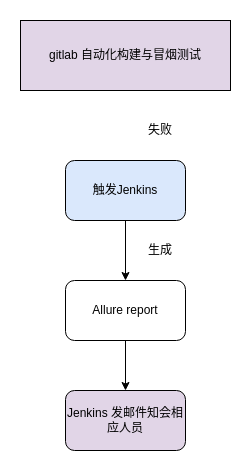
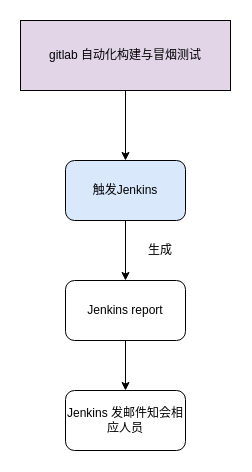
+ <mxCell id="4" value="" style="endArrow=classic;html=1;entryX=0.5;entryY=0;entryDx=0;entryDy=0;exitX=0.5;exitY=1;exitDx=0;exitDy=0;" edge="1" parent="1" source="2" target="3"><mxGeometry width="50" height="50" relative="1" as="geometry"><mxPoint x="20" y="180" as="sourcePoint" /><mxPoint x="70" y="130" as="targetPoint" /></mxGeometry></mxCell>
- <mxCell id="5" value="失败" style="text;html=1;strokeColor=none;fillColor=none;align=center;verticalAlign=middle;whiteSpace=wrap;rounded=0;" vertex="1" parent="1"><mxGeometry x="140" y="120" width="40" height="20" as="geometry" /></mxCell>
- <mxCell id="6" value="Allure report" style="rounded=1;whiteSpace=wrap;html=1;" vertex="1" parent="1"><mxGeometry x="65" y="280" width="120" height="60" as="geometry" /></mxCell>
+ <mxCell id="6" value="Jenkins report" style="rounded=1;whiteSpace=wrap;html=1;" vertex="1" parent="1"><mxGeometry x="65" y="280" width="120" height="60" as="geometry" /></mxCell>
- <mxCell id="9" value="Jenkins&amp;nbsp;发邮件知会相应人员" style="rounded=1;whiteSpace=wrap;html=1;fillColor=#e1d5e7;" vertex="1" parent="1"><mxGeometry x="65" y="390" width="120" height="60" as="geometry" /></mxCell>
+ <mxCell id="9" value="Jenkins&amp;nbsp;发邮件知会相应人员" style="rounded=1;whiteSpace=wrap;html=1;" vertex="1" parent="1"><mxGeometry x="65" y="390" width="120" height="60" as="geometry" /></mxCell>
